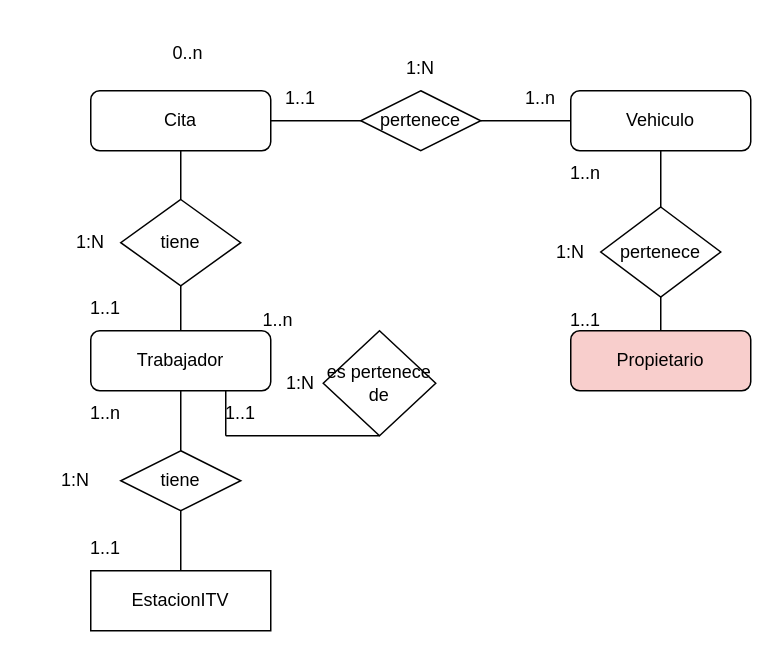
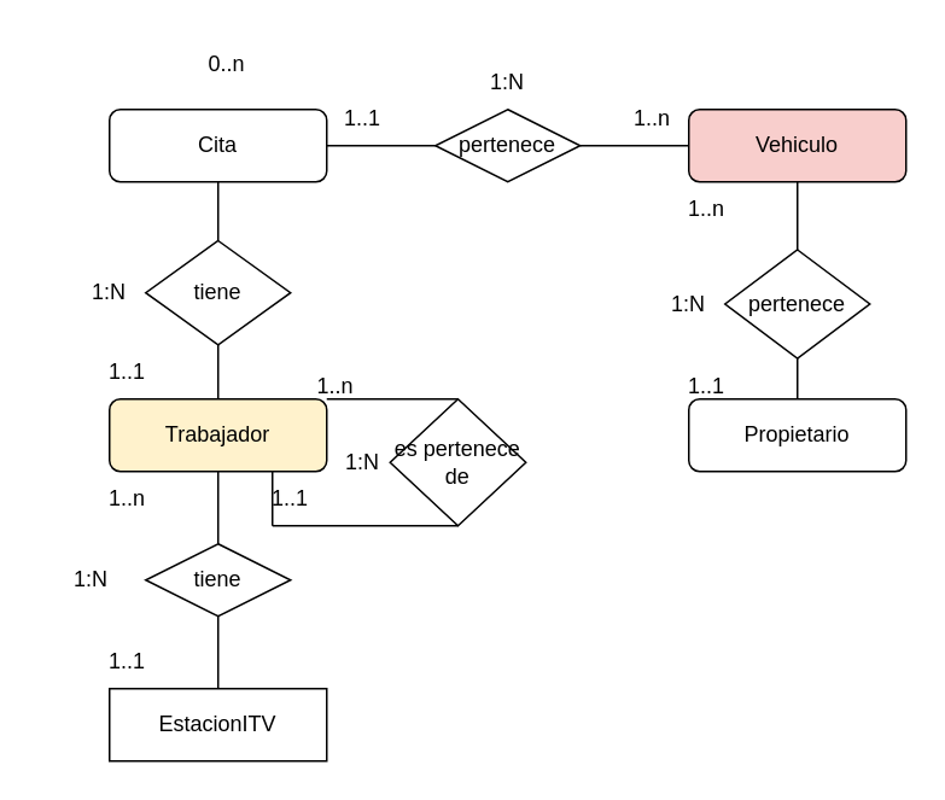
- <mxCell id="5" value="Vehiculo" style="rounded=1;whiteSpace=wrap;html=1;" parent="1" vertex="1"><mxGeometry x="380" y="60" width="120" height="40" as="geometry" /></mxCell>
+ <mxCell id="5" value="Vehiculo" style="rounded=1;whiteSpace=wrap;html=1;fillColor=#f8cecc;" parent="1" vertex="1"><mxGeometry x="380" y="60" width="120" height="40" as="geometry" /></mxCell>
+ <mxCell id="34" value="" style="endArrow=none;html=1;rounded=0;exitX=0.5;exitY=0;exitDx=0;exitDy=0;entryX=1;entryY=0;entryDx=0;entryDy=0;" edge="1" parent="1" source="31" target="3"><mxGeometry width="50" height="50" relative="1" as="geometry"><mxPoint x="190" y="200" as="sourcePoint" /><mxPoint x="240" y="150" as="targetPoint" /></mxGeometry></mxCell>
- <mxCell id="3" value="Trabajador" style="rounded=1;whiteSpace=wrap;html=1;" parent="1" vertex="1"><mxGeometry x="60" y="220" width="120" height="40" as="geometry" /></mxCell>
+ <mxCell id="3" value="Trabajador" style="rounded=1;whiteSpace=wrap;html=1;fillColor=#fff2cc;" parent="1" vertex="1"><mxGeometry x="60" y="220" width="120" height="40" as="geometry" /></mxCell>
- <mxCell id="6" value="Propietario" style="rounded=1;whiteSpace=wrap;html=1;fillColor=#f8cecc;" parent="1" vertex="1"><mxGeometry x="380" y="220" width="120" height="40" as="geometry" /></mxCell>
+ <mxCell id="6" value="Propietario" style="rounded=1;whiteSpace=wrap;html=1;" parent="1" vertex="1"><mxGeometry x="380" y="220" width="120" height="40" as="geometry" /></mxCell>
